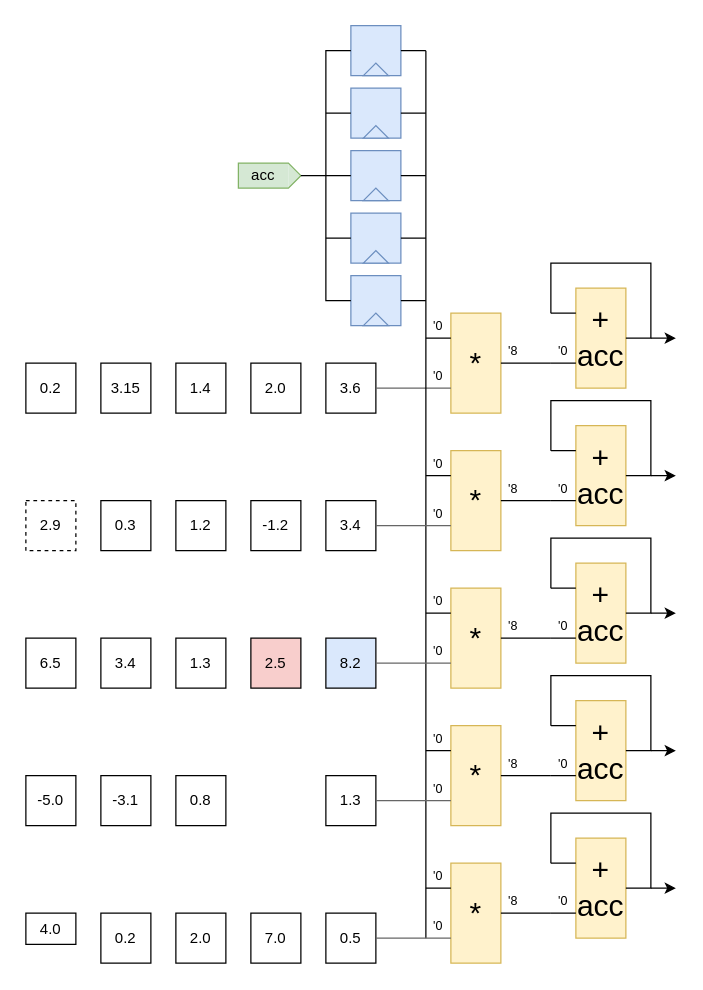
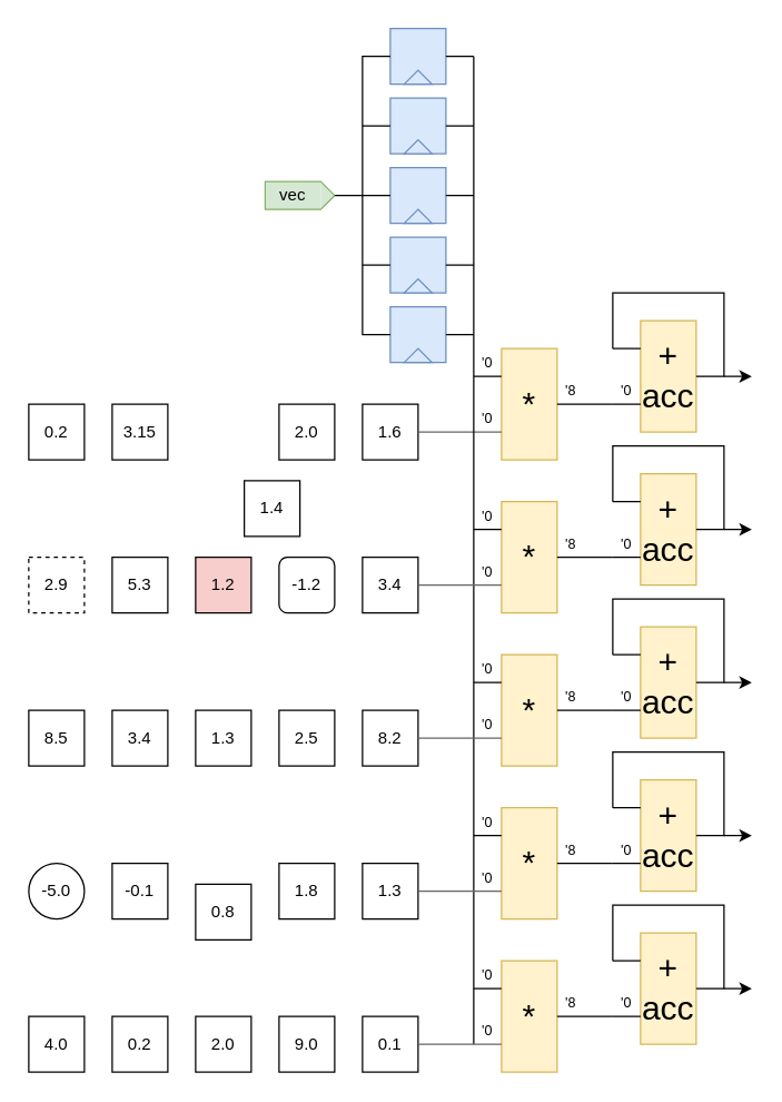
- <mxCell id="63" value="acc" style="rounded=0;whiteSpace=wrap;html=1;strokeColor=none;container=0;fillColor=#d5e8d4;glass=0;" vertex="1" parent="61"><mxGeometry width="40" height="20" as="geometry" /></mxCell>
+ <mxCell id="63" value="vec" style="rounded=0;whiteSpace=wrap;html=1;strokeColor=none;container=0;fillColor=#d5e8d4;glass=0;" vertex="1" parent="61"><mxGeometry width="40" height="20" as="geometry" /></mxCell>
- <mxCell id="4" value="1.4" style="rounded=0;whiteSpace=wrap;html=1;" vertex="1" parent="1"><mxGeometry x="140" y="290" width="40" height="40" as="geometry" /></mxCell>
+ <mxCell id="4" value="1.4" style="rounded=0;whiteSpace=wrap;html=1;" vertex="1" parent="1"><mxGeometry x="175" y="345" width="40" height="40" as="geometry" /></mxCell>
- <mxCell id="6" value="3.6" style="rounded=0;whiteSpace=wrap;html=1;" vertex="1" parent="1"><mxGeometry x="260" y="290" width="40" height="40" as="geometry" /></mxCell>
+ <mxCell id="6" value="1.6" style="rounded=0;whiteSpace=wrap;html=1;" vertex="1" parent="1"><mxGeometry x="260" y="290" width="40" height="40" as="geometry" /></mxCell>
- <mxCell id="8" value="0.3" style="rounded=0;whiteSpace=wrap;html=1;" vertex="1" parent="1"><mxGeometry x="80" y="400" width="40" height="40" as="geometry" /></mxCell>
+ <mxCell id="8" value="5.3" style="rounded=0;whiteSpace=wrap;html=1;" vertex="1" parent="1"><mxGeometry x="80" y="400" width="40" height="40" as="geometry" /></mxCell>
- <mxCell id="9" value="1.2" style="rounded=0;whiteSpace=wrap;html=1;" vertex="1" parent="1"><mxGeometry x="140" y="400" width="40" height="40" as="geometry" /></mxCell>
+ <mxCell id="9" value="1.2" style="rounded=0;whiteSpace=wrap;html=1;fillColor=#f8cecc;" vertex="1" parent="1"><mxGeometry x="140" y="400" width="40" height="40" as="geometry" /></mxCell>
- <mxCell id="10" value="-1.2" style="rounded=0;whiteSpace=wrap;html=1;" vertex="1" parent="1"><mxGeometry x="200" y="400" width="40" height="40" as="geometry" /></mxCell>
+ <mxCell id="10" value="-1.2" style="whiteSpace=wrap;html=1;rounded=1;" vertex="1" parent="1"><mxGeometry x="200" y="400" width="40" height="40" as="geometry" /></mxCell>
- <mxCell id="12" value="6.5" style="rounded=0;whiteSpace=wrap;html=1;" vertex="1" parent="1"><mxGeometry x="20" y="510" width="40" height="40" as="geometry" /></mxCell>
+ <mxCell id="12" value="8.5" style="rounded=0;whiteSpace=wrap;html=1;" vertex="1" parent="1"><mxGeometry x="20" y="510" width="40" height="40" as="geometry" /></mxCell>
- <mxCell id="15" value="2.5" style="rounded=0;whiteSpace=wrap;html=1;fillColor=#f8cecc;" vertex="1" parent="1"><mxGeometry x="200" y="510" width="40" height="40" as="geometry" /></mxCell>
+ <mxCell id="15" value="2.5" style="rounded=0;whiteSpace=wrap;html=1;" vertex="1" parent="1"><mxGeometry x="200" y="510" width="40" height="40" as="geometry" /></mxCell>
- <mxCell id="16" value="8.2" style="rounded=0;whiteSpace=wrap;html=1;fillColor=#dae8fc;" vertex="1" parent="1"><mxGeometry x="260" y="510" width="40" height="40" as="geometry" /></mxCell>
+ <mxCell id="16" value="8.2" style="rounded=0;whiteSpace=wrap;html=1;" vertex="1" parent="1"><mxGeometry x="260" y="510" width="40" height="40" as="geometry" /></mxCell>
- <mxCell id="17" value="-5.0" style="rounded=0;whiteSpace=wrap;html=1;" vertex="1" parent="1"><mxGeometry x="20" y="620" width="40" height="40" as="geometry" /></mxCell>
+ <mxCell id="17" value="-5.0" style="ellipse;whiteSpace=wrap;html=1;" vertex="1" parent="1"><mxGeometry x="20" y="620" width="40" height="40" as="geometry" /></mxCell>
- <mxCell id="18" value="-3.1" style="rounded=0;whiteSpace=wrap;html=1;" vertex="1" parent="1"><mxGeometry x="80" y="620" width="40" height="40" as="geometry" /></mxCell>
+ <mxCell id="18" value="-0.1" style="rounded=0;whiteSpace=wrap;html=1;" vertex="1" parent="1"><mxGeometry x="80" y="620" width="40" height="40" as="geometry" /></mxCell>
- <mxCell id="19" value="0.8" style="rounded=0;whiteSpace=wrap;html=1;" vertex="1" parent="1"><mxGeometry x="140" y="620" width="40" height="40" as="geometry" /></mxCell>
+ <mxCell id="19" value="0.8" style="rounded=0;whiteSpace=wrap;html=1;" vertex="1" parent="1"><mxGeometry x="140" y="635" width="40" height="40" as="geometry" /></mxCell>
+ <mxCell id="20" value="1.8" style="rounded=0;whiteSpace=wrap;html=1;" vertex="1" parent="1"><mxGeometry x="200" y="620" width="40" height="40" as="geometry" /></mxCell>
- <mxCell id="22" value="4.0" style="rounded=0;whiteSpace=wrap;html=1;" vertex="1" parent="1"><mxGeometry x="20" y="730" width="40" height="25" as="geometry" /></mxCell>
+ <mxCell id="22" value="4.0" style="rounded=0;whiteSpace=wrap;html=1;" vertex="1" parent="1"><mxGeometry x="20" y="730" width="40" height="40" as="geometry" /></mxCell>
- <mxCell id="25" value="7.0" style="rounded=0;whiteSpace=wrap;html=1;" vertex="1" parent="1"><mxGeometry x="200" y="730" width="40" height="40" as="geometry" /></mxCell>
+ <mxCell id="25" value="9.0" style="rounded=0;whiteSpace=wrap;html=1;" vertex="1" parent="1"><mxGeometry x="200" y="730" width="40" height="40" as="geometry" /></mxCell>
- <mxCell id="26" value="0.5" style="rounded=0;whiteSpace=wrap;html=1;" vertex="1" parent="1"><mxGeometry x="260" y="730" width="40" height="40" as="geometry" /></mxCell>
+ <mxCell id="26" value="0.1" style="rounded=0;whiteSpace=wrap;html=1;" vertex="1" parent="1"><mxGeometry x="260" y="730" width="40" height="40" as="geometry" /></mxCell>
